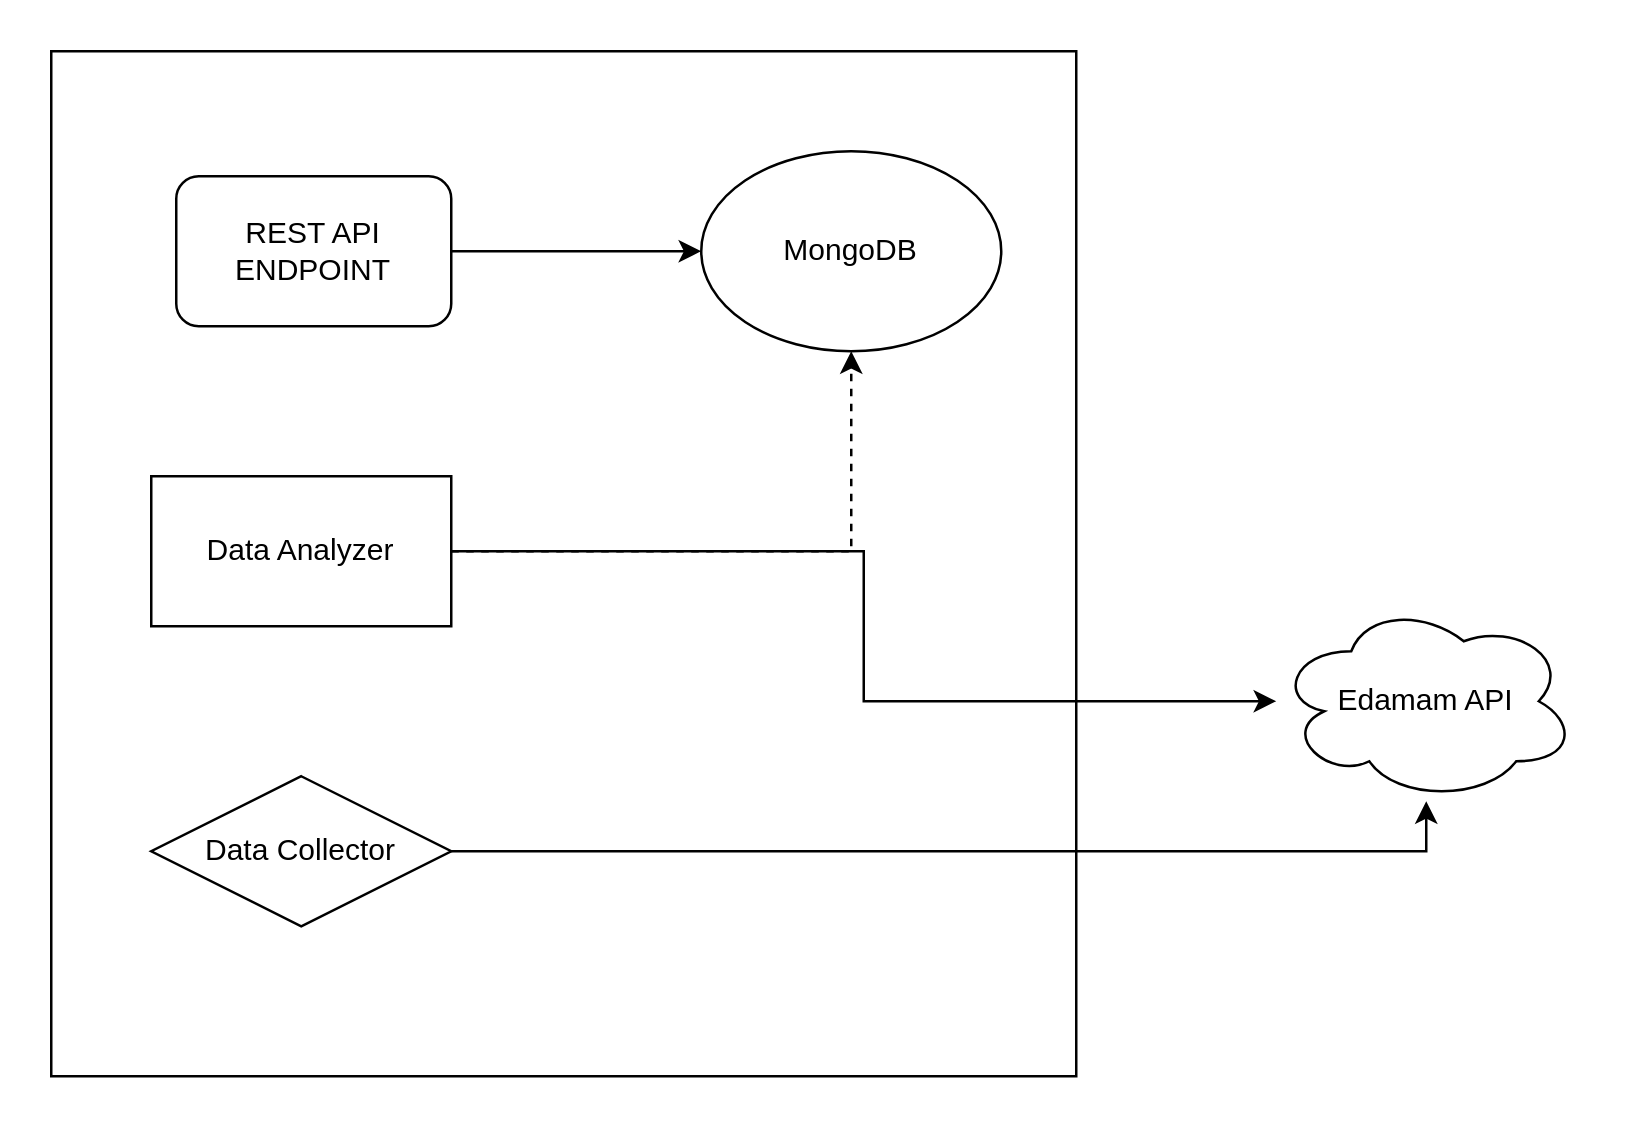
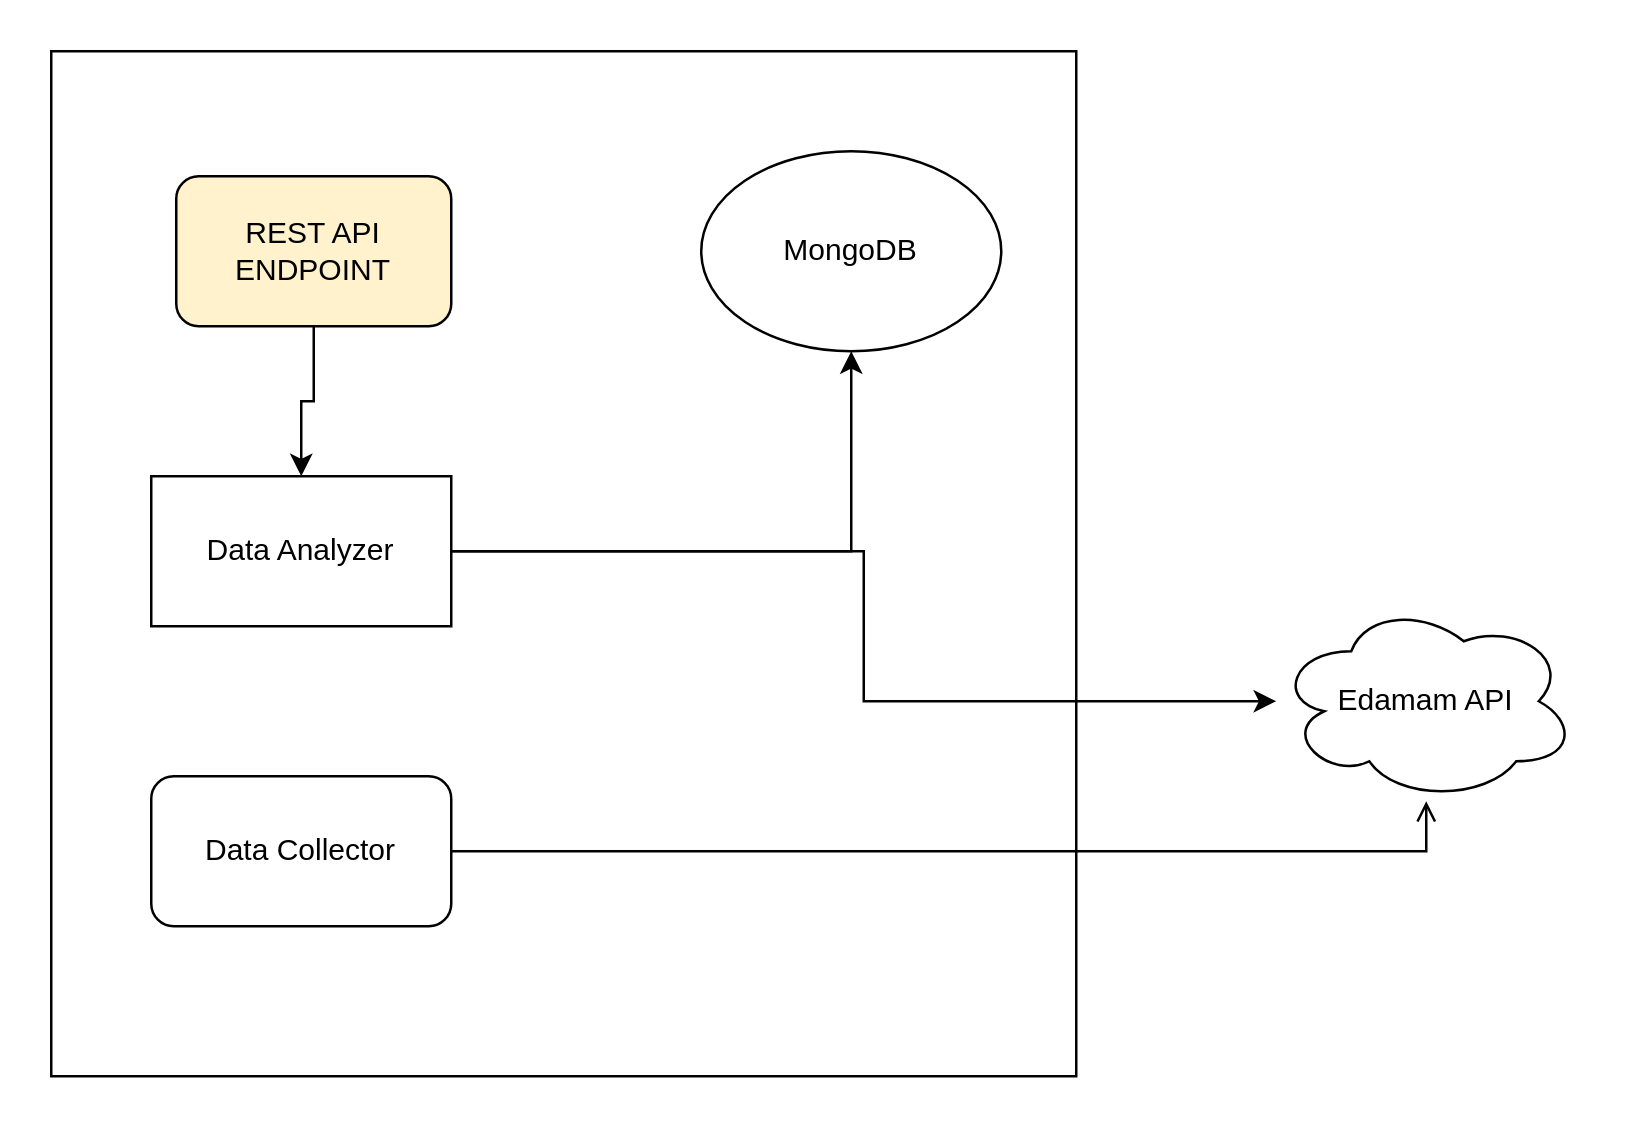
- <mxCell id="5" value="REST API ENDPOINT" style="rounded=1;whiteSpace=wrap;html=1;" vertex="1" parent="1"><mxGeometry x="70" y="70" width="110" height="60" as="geometry" /></mxCell>
+ <mxCell id="5" value="REST API ENDPOINT" style="rounded=1;whiteSpace=wrap;html=1;fillColor=#fff2cc;" vertex="1" parent="1"><mxGeometry x="70" y="70" width="110" height="60" as="geometry" /></mxCell>
- <mxCell id="4" style="edgeStyle=orthogonalEdgeStyle;rounded=0;orthogonalLoop=1;jettySize=auto;html=1;" edge="1" parent="1" source="5" target="3"><mxGeometry relative="1" as="geometry" /></mxCell>
+ <mxCell id="4" style="edgeStyle=orthogonalEdgeStyle;rounded=0;orthogonalLoop=1;jettySize=auto;html=1;" edge="1" parent="1" source="5" target="9"><mxGeometry relative="1" as="geometry" /></mxCell>
- <mxCell id="8" style="edgeStyle=orthogonalEdgeStyle;rounded=0;orthogonalLoop=1;jettySize=auto;html=1;entryX=0.5;entryY=1;entryDx=0;entryDy=0;dashed=1;" edge="1" parent="1" source="9" target="3"><mxGeometry relative="1" as="geometry" /></mxCell>
+ <mxCell id="8" style="edgeStyle=orthogonalEdgeStyle;rounded=0;orthogonalLoop=1;jettySize=auto;html=1;entryX=0.5;entryY=1;entryDx=0;entryDy=0;" edge="1" parent="1" source="9" target="3"><mxGeometry relative="1" as="geometry" /></mxCell>
- <mxCell id="11" style="edgeStyle=orthogonalEdgeStyle;rounded=0;orthogonalLoop=1;jettySize=auto;html=1;entryX=0.5;entryY=1;entryDx=0;entryDy=0;entryPerimeter=0;" edge="1" parent="1" source="6" target="10"><mxGeometry relative="1" as="geometry" /></mxCell>
+ <mxCell id="11" style="edgeStyle=orthogonalEdgeStyle;rounded=0;orthogonalLoop=1;jettySize=auto;html=1;entryX=0.5;entryY=1;entryDx=0;entryDy=0;entryPerimeter=0;endArrow=open;" edge="1" parent="1" source="6" target="10"><mxGeometry relative="1" as="geometry" /></mxCell>
- <mxCell id="6" value="Data Collector" style="rhombus;whiteSpace=wrap;html=1;" vertex="1" parent="1"><mxGeometry x="60" y="310" width="120" height="60" as="geometry" /></mxCell>
+ <mxCell id="6" value="Data Collector" style="rounded=1;whiteSpace=wrap;html=1;" vertex="1" parent="1"><mxGeometry x="60" y="310" width="120" height="60" as="geometry" /></mxCell>
